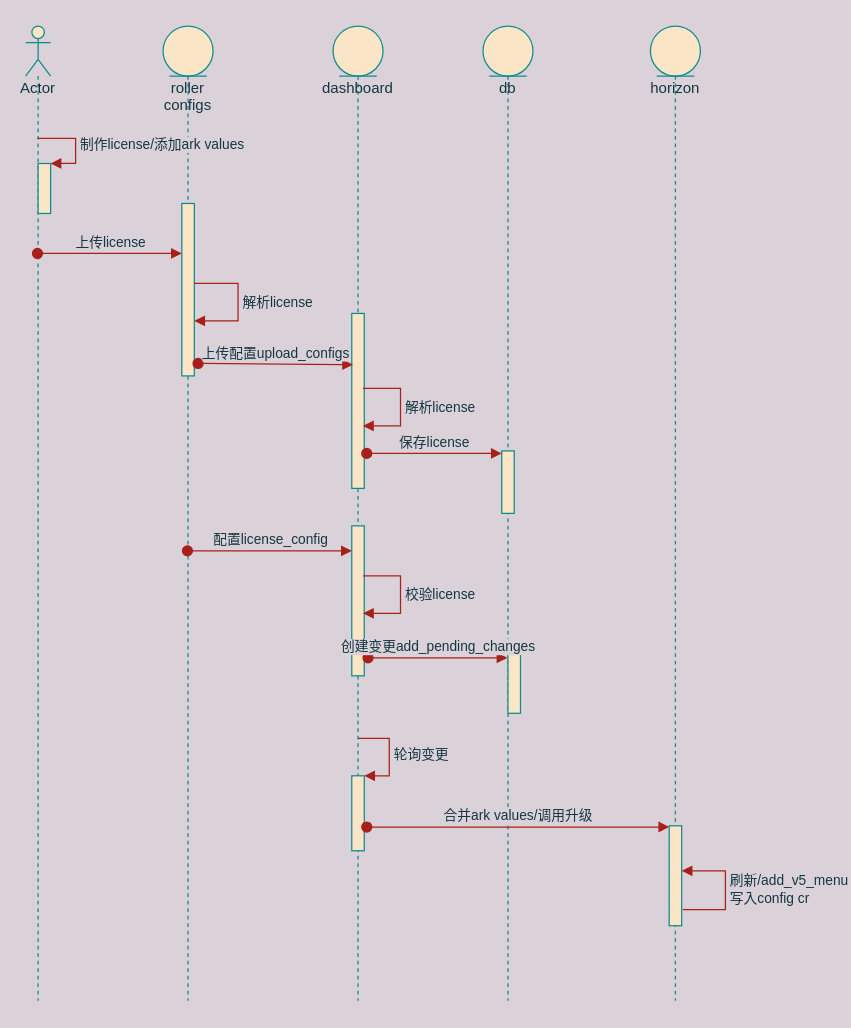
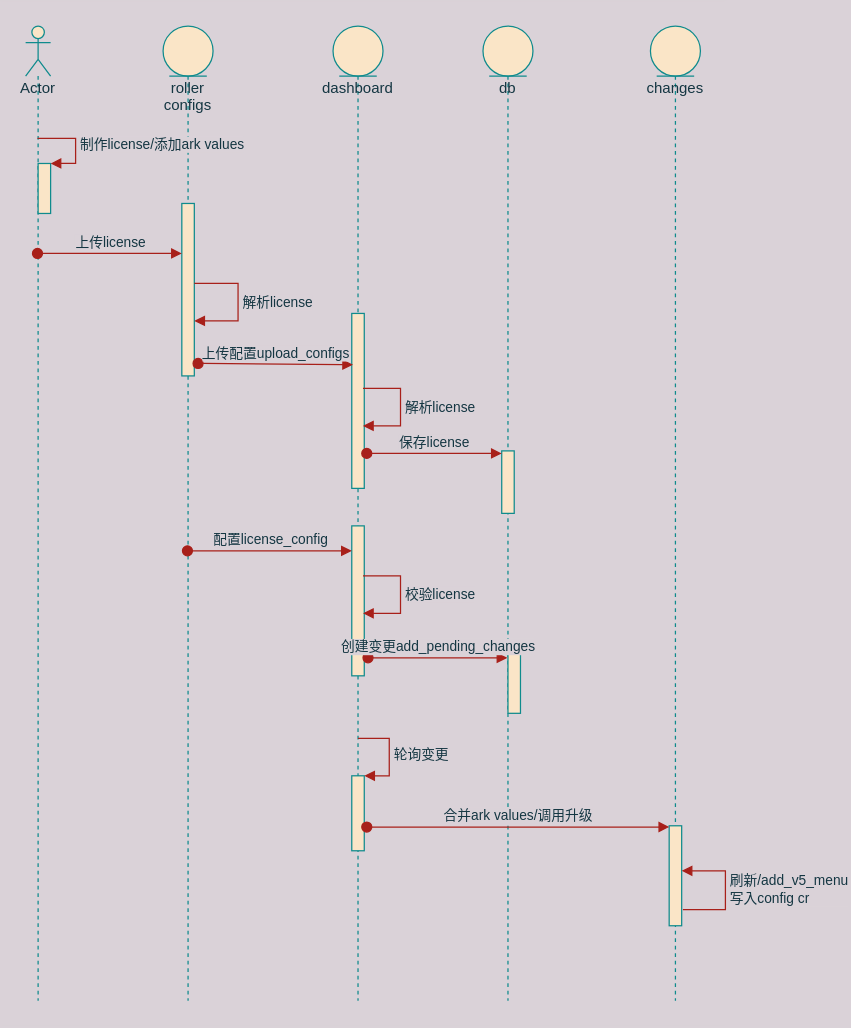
- <mxCell id="23" value="horizon" style="shape=umlLifeline;participant=umlEntity;perimeter=lifelinePerimeter;whiteSpace=wrap;html=1;container=1;collapsible=0;recursiveResize=0;verticalAlign=top;spacingTop=36;outlineConnect=0;rounded=0;sketch=0;strokeColor=#0F8B8D;fillColor=#FAE5C7;fontColor=#143642;" vertex="1" parent="1"><mxGeometry x="520" y="20" width="40" height="780" as="geometry" /></mxCell>
+ <mxCell id="23" value="changes" style="shape=umlLifeline;participant=umlEntity;perimeter=lifelinePerimeter;whiteSpace=wrap;html=1;container=1;collapsible=0;recursiveResize=0;verticalAlign=top;spacingTop=36;outlineConnect=0;rounded=0;sketch=0;strokeColor=#0F8B8D;fillColor=#FAE5C7;fontColor=#143642;" vertex="1" parent="1"><mxGeometry x="520" y="20" width="40" height="780" as="geometry" /></mxCell>
